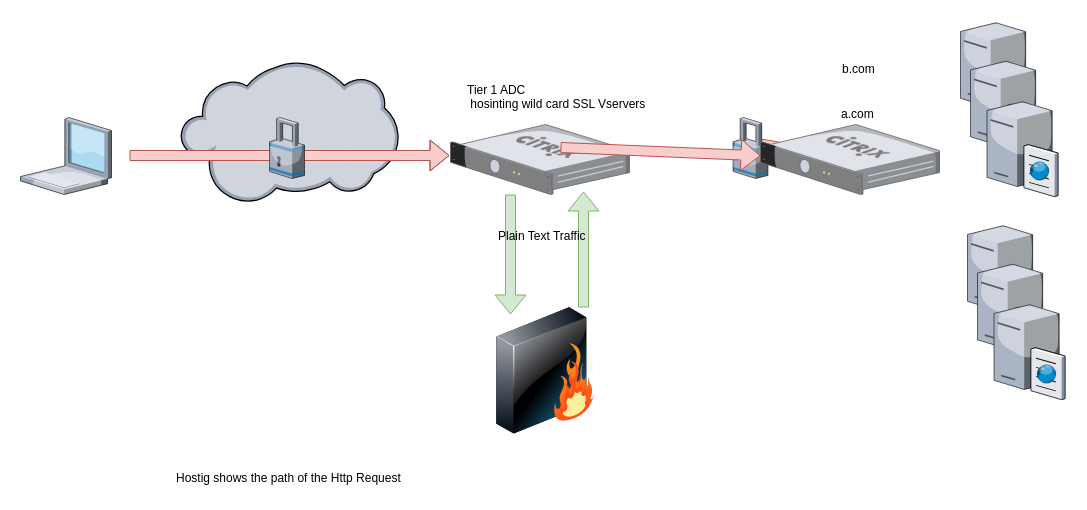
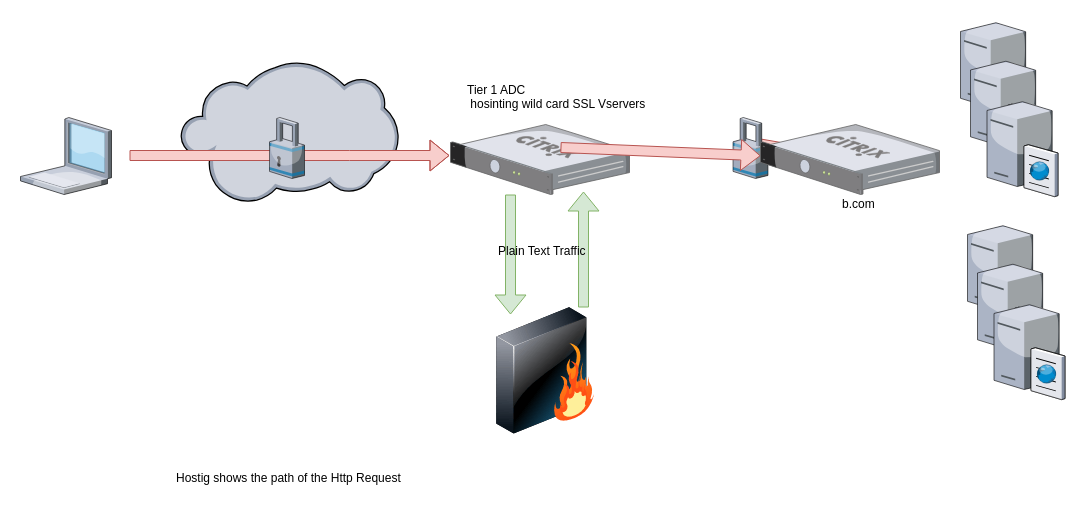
- <mxCell id="14" value="b.com" style="text;html=1;resizable=0;points=[];autosize=1;align=left;verticalAlign=top;spacingTop=-4;" vertex="1" parent="1"><mxGeometry x="840" y="59" width="50" height="20" as="geometry" /></mxCell>
+ <mxCell id="14" value="b.com" style="text;html=1;resizable=0;points=[];autosize=1;align=left;verticalAlign=top;spacingTop=-4;" vertex="1" parent="1"><mxGeometry x="840" y="194" width="50" height="20" as="geometry" /></mxCell>
- <mxCell id="13" value="a.com" style="text;html=1;resizable=0;points=[];autosize=1;align=left;verticalAlign=top;spacingTop=-4;" vertex="1" parent="1"><mxGeometry x="839" y="104" width="50" height="20" as="geometry" /></mxCell>
- <mxCell id="12" value="Plain Text Traffic&amp;nbsp;" style="text;html=1;resizable=0;points=[];autosize=1;align=left;verticalAlign=top;spacingTop=-4;" vertex="1" parent="1"><mxGeometry x="496" y="225.5" width="110" height="20" as="geometry" /></mxCell>
+ <mxCell id="12" value="Plain Text Traffic&amp;nbsp;" style="text;html=1;resizable=0;points=[];autosize=1;align=left;verticalAlign=top;spacingTop=-4;" vertex="1" parent="1"><mxGeometry x="496" y="240.5" width="110" height="20" as="geometry" /></mxCell>
